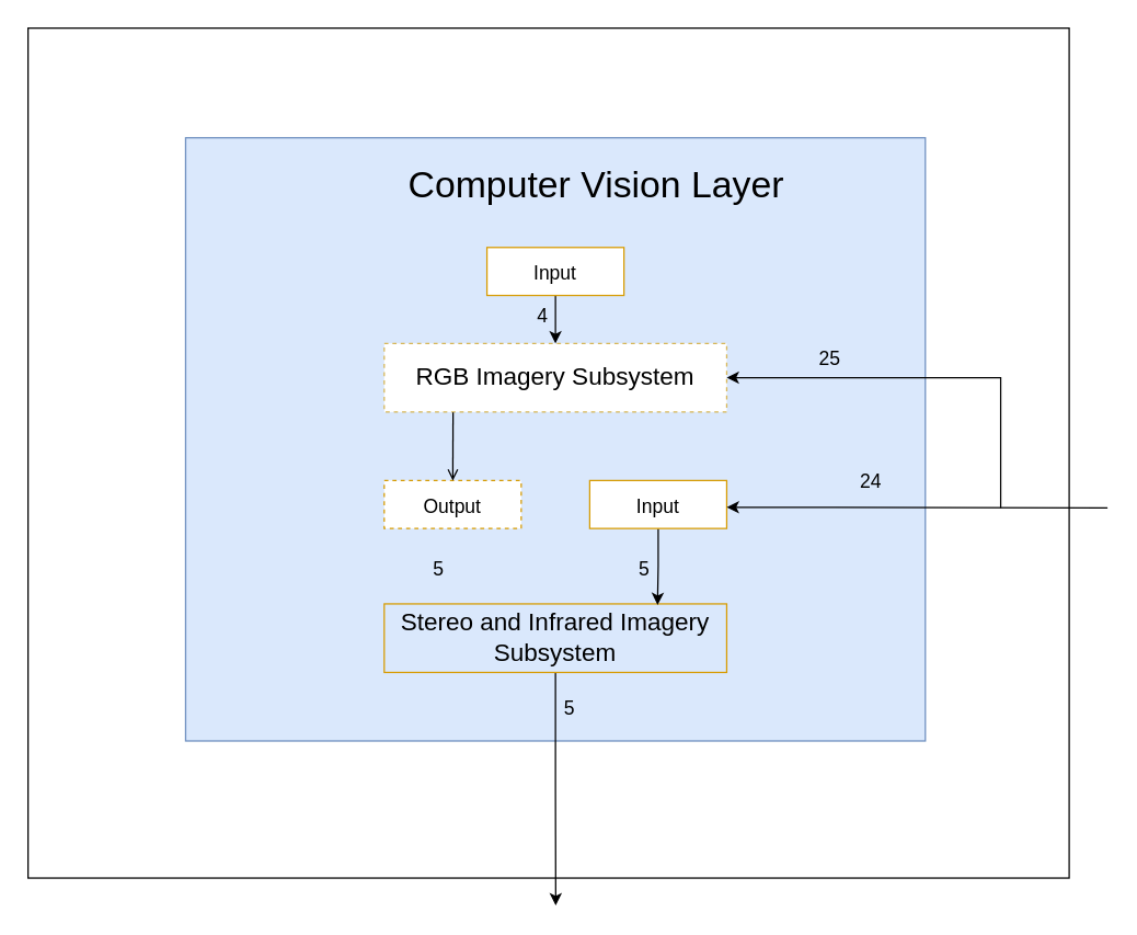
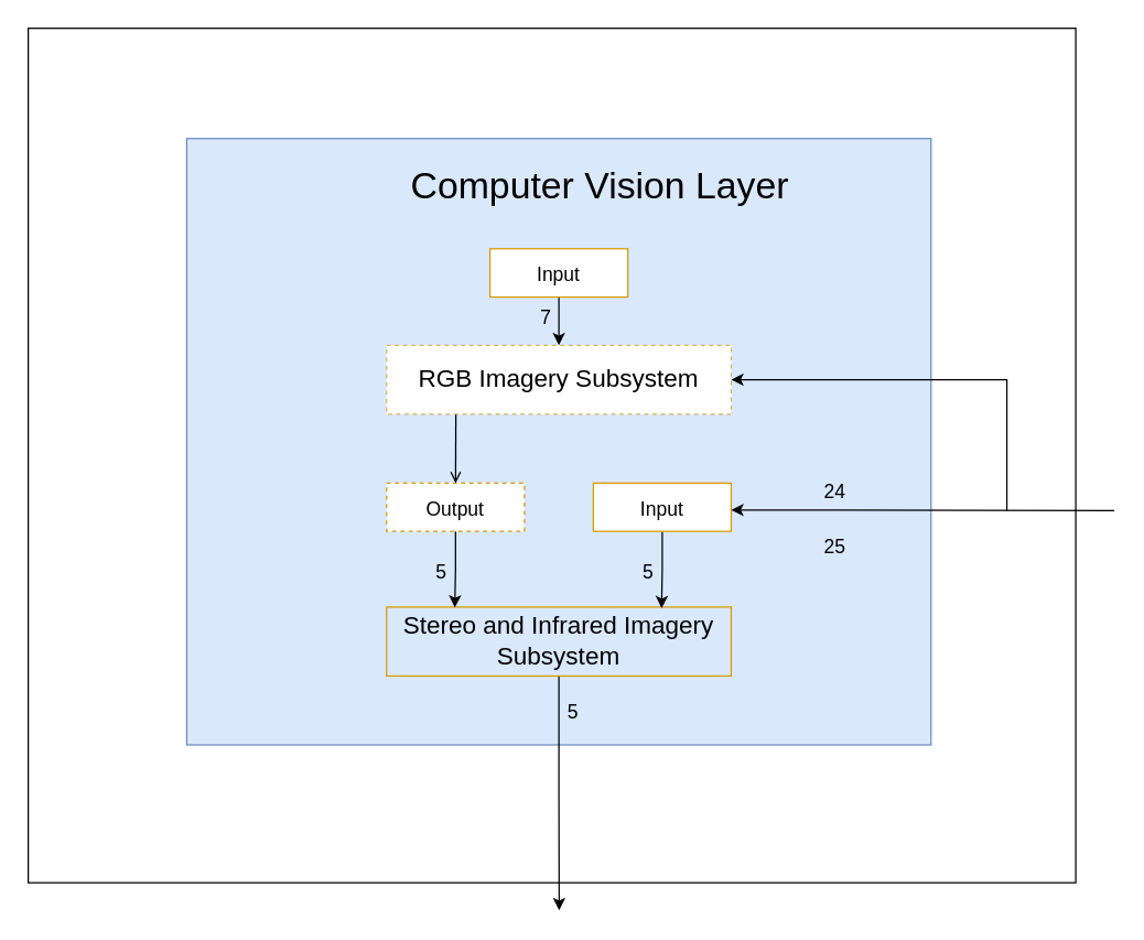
- <mxCell id="16" value="4" style="text;html=1;strokeColor=none;fillColor=none;align=center;verticalAlign=middle;whiteSpace=wrap;rounded=0;fontSize=14;" parent="1" vertex="1"><mxGeometry x="366" y="215" width="60" height="30" as="geometry" /></mxCell>
+ <mxCell id="16" value="7" style="text;html=1;strokeColor=none;fillColor=none;align=center;verticalAlign=middle;whiteSpace=wrap;rounded=0;fontSize=14;" parent="1" vertex="1"><mxGeometry x="366" y="215" width="60" height="30" as="geometry" /></mxCell>
- <mxCell id="22" value="&lt;font style=&quot;font-size: 14px&quot;&gt;25&lt;br&gt;&lt;/font&gt;" style="text;html=1;align=center;verticalAlign=middle;resizable=0;points=[];autosize=1;strokeColor=none;fillColor=none;fontSize=18;" vertex="1" parent="1"><mxGeometry x="590" y="245" width="30" height="30" as="geometry" /></mxCell>
+ <mxCell id="22" value="&lt;font style=&quot;font-size: 14px&quot;&gt;25&lt;br&gt;&lt;/font&gt;" style="text;html=1;align=center;verticalAlign=middle;resizable=0;points=[];autosize=1;strokeColor=none;fillColor=none;fontSize=18;" vertex="1" parent="1"><mxGeometry x="590" y="380" width="30" height="30" as="geometry" /></mxCell>
- <mxCell id="18" value="&lt;font style=&quot;font-size: 14px&quot;&gt;24&lt;br&gt;&lt;/font&gt;" style="text;html=1;align=center;verticalAlign=middle;resizable=0;points=[];autosize=1;strokeColor=none;fillColor=none;fontSize=18;" vertex="1" parent="1"><mxGeometry x="620" y="335" width="30" height="30" as="geometry" /></mxCell>
+ <mxCell id="18" value="&lt;font style=&quot;font-size: 14px&quot;&gt;24&lt;br&gt;&lt;/font&gt;" style="text;html=1;align=center;verticalAlign=middle;resizable=0;points=[];autosize=1;strokeColor=none;fillColor=none;fontSize=18;" vertex="1" parent="1"><mxGeometry x="590" y="340" width="30" height="30" as="geometry" /></mxCell>
+ <mxCell id="8" style="edgeStyle=orthogonalEdgeStyle;rounded=0;orthogonalLoop=1;jettySize=auto;html=1;entryX=0.198;entryY=0.006;entryDx=0;entryDy=0;entryPerimeter=0;fontSize=14;" parent="1" source="9" target="7" edge="1"><mxGeometry relative="1" as="geometry" /></mxCell>
